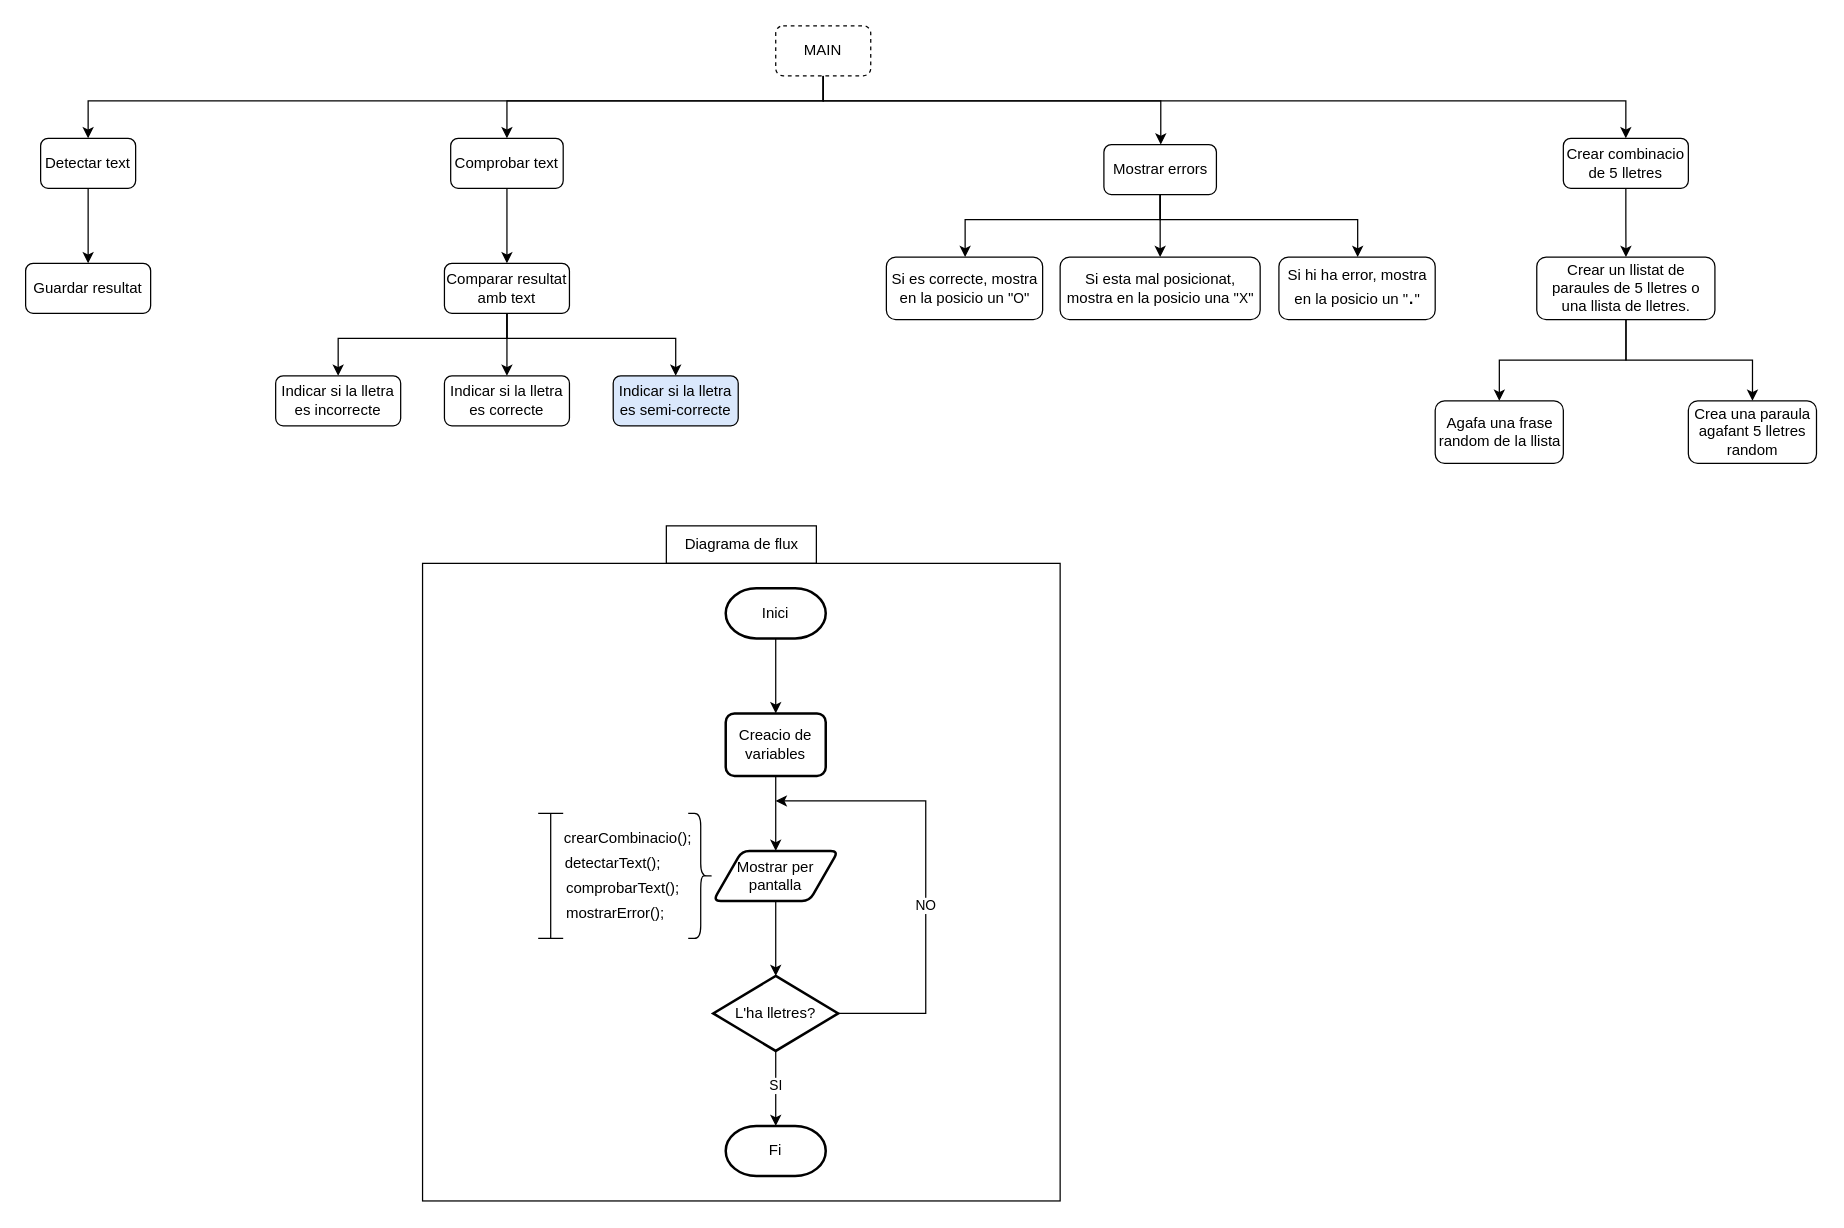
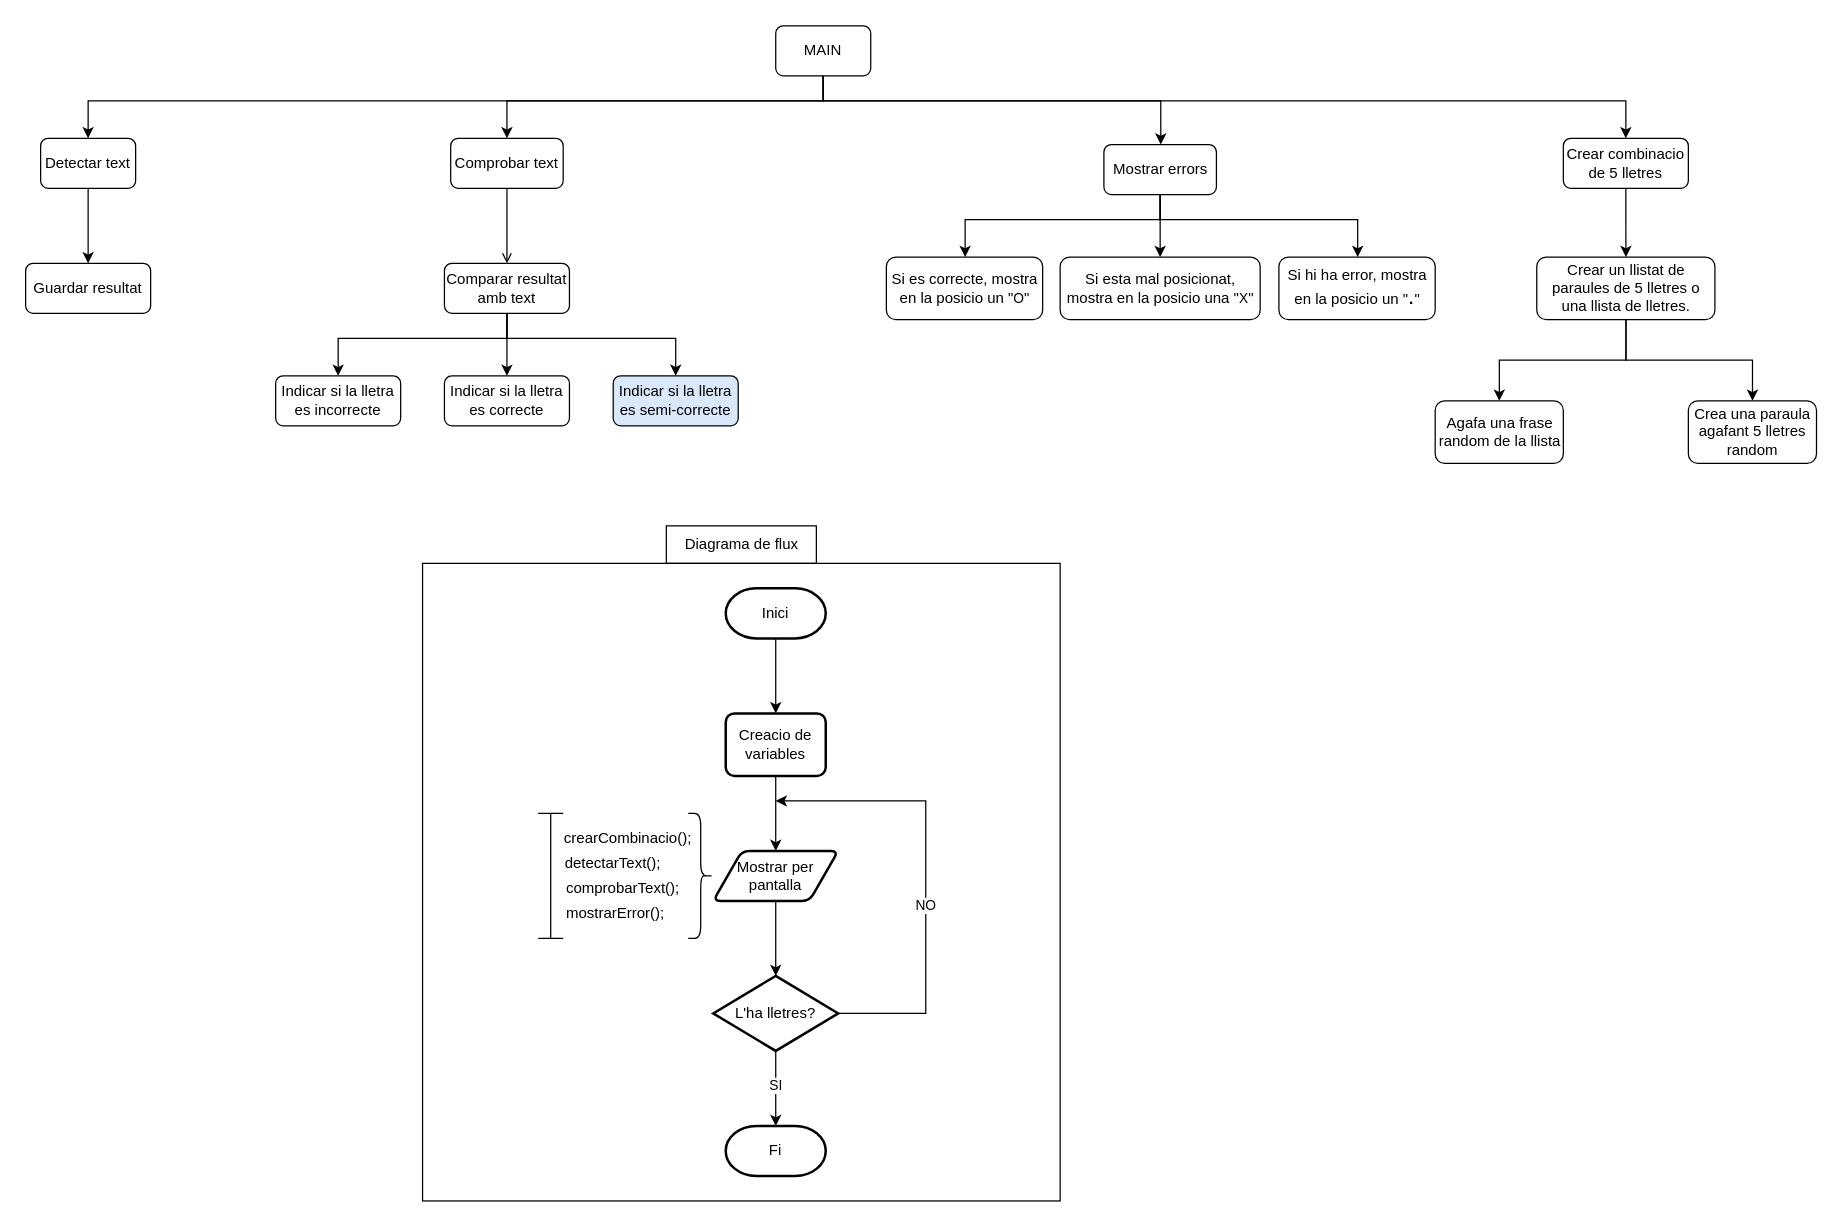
- <mxCell id="6" value="MAIN" style="rounded=1;whiteSpace=wrap;html=1;dashed=1;" vertex="1" parent="1"><mxGeometry x="620" y="20" width="76" height="40" as="geometry" /></mxCell>
+ <mxCell id="6" value="MAIN" style="rounded=1;whiteSpace=wrap;html=1;" vertex="1" parent="1"><mxGeometry x="620" y="20" width="76" height="40" as="geometry" /></mxCell>
- <mxCell id="9" style="edgeStyle=orthogonalEdgeStyle;rounded=0;orthogonalLoop=1;jettySize=auto;html=1;" edge="1" parent="1" source="10" target="21"><mxGeometry relative="1" as="geometry" /></mxCell>
+ <mxCell id="9" style="edgeStyle=orthogonalEdgeStyle;rounded=0;orthogonalLoop=1;jettySize=auto;html=1;endArrow=open;" edge="1" parent="1" source="10" target="21"><mxGeometry relative="1" as="geometry" /></mxCell>
